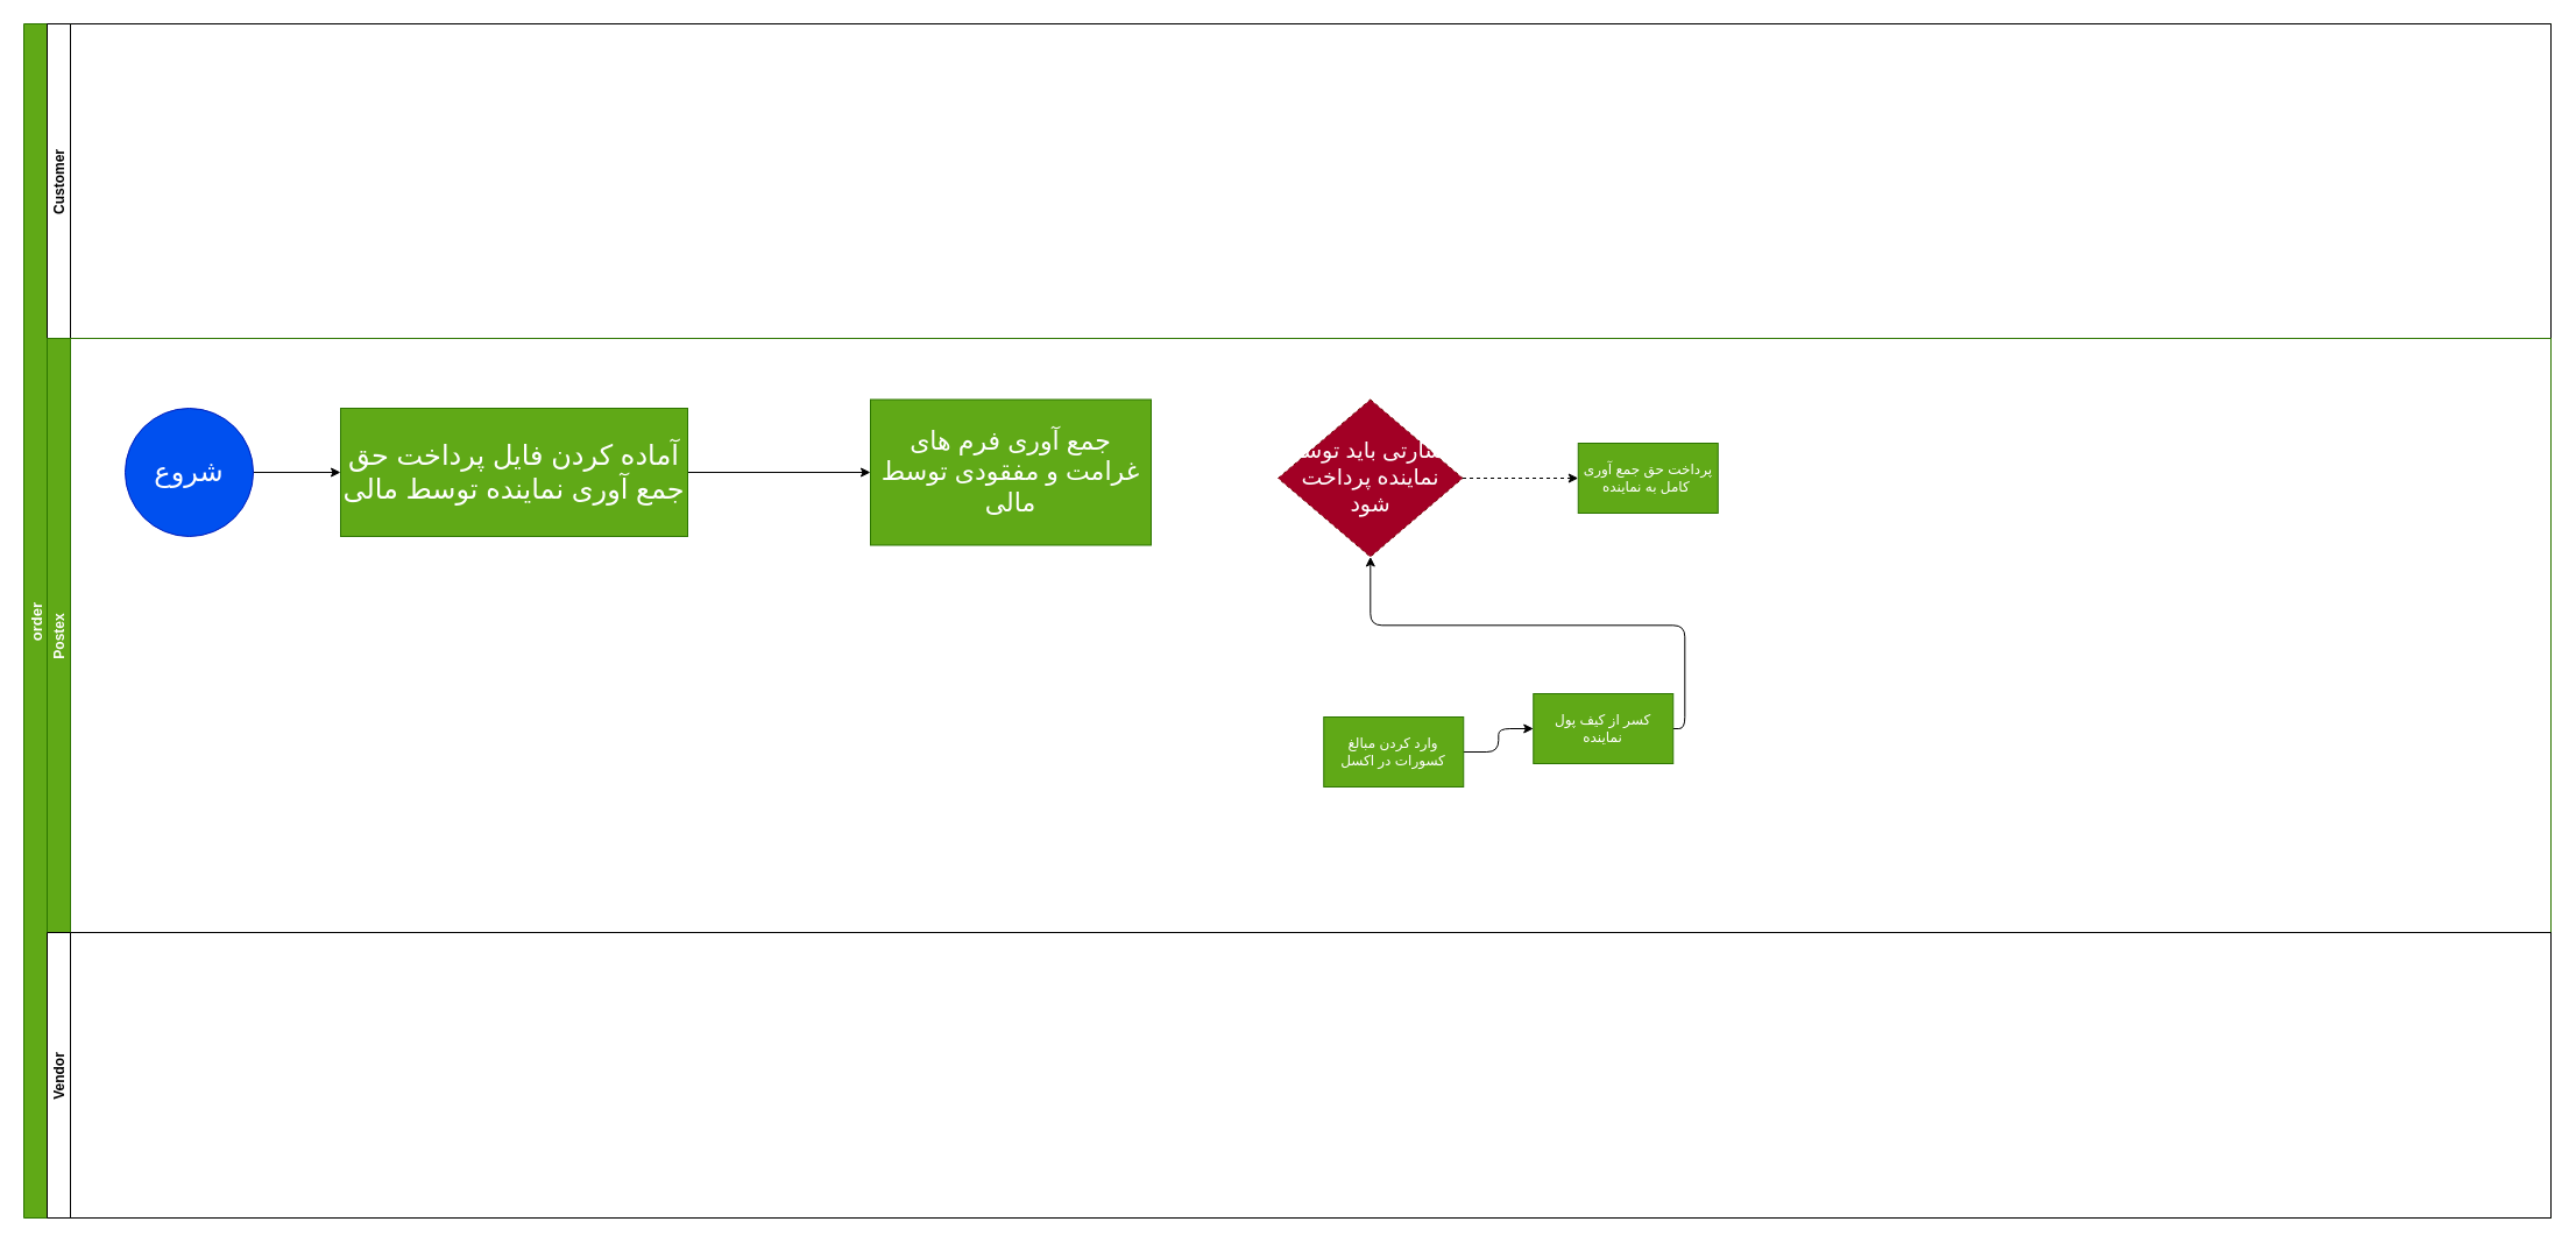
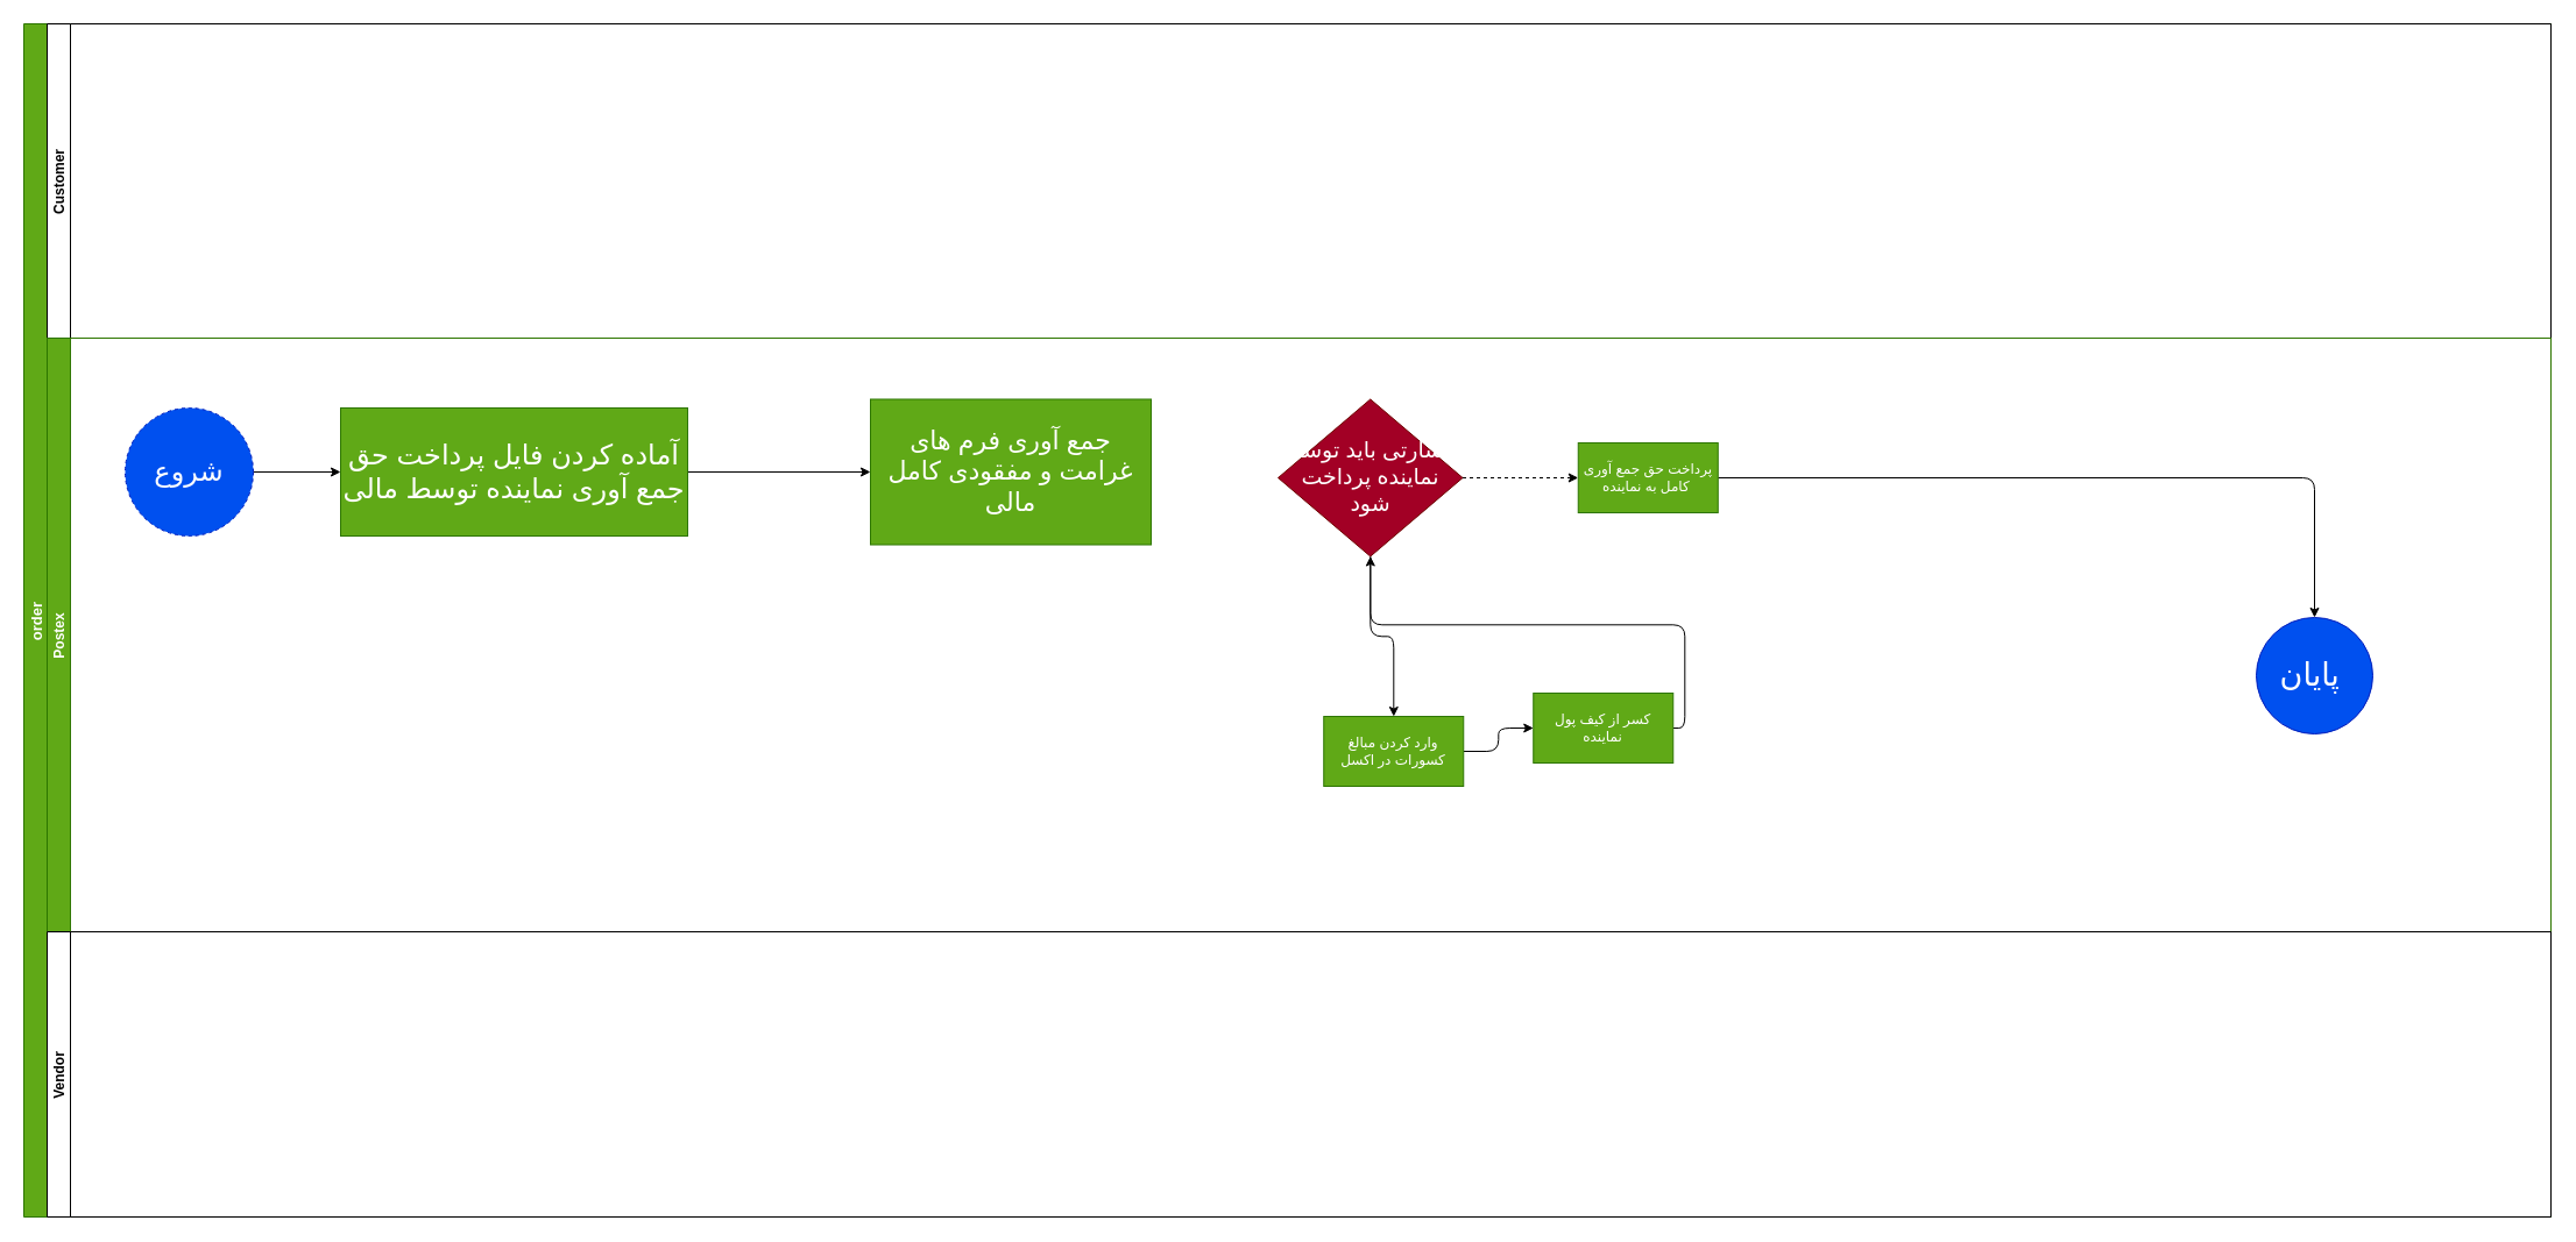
- <mxCell id="7" value="&lt;font style=&quot;font-size: 24px&quot;&gt;شروع&lt;/font&gt;" style="ellipse;whiteSpace=wrap;html=1;aspect=fixed;fillColor=#0050ef;strokeColor=#001DBC;fontColor=#ffffff;" vertex="1" parent="4"><mxGeometry x="67" y="60" width="110" height="110" as="geometry" /></mxCell>
+ <mxCell id="7" value="&lt;font style=&quot;font-size: 24px&quot;&gt;شروع&lt;/font&gt;" style="ellipse;whiteSpace=wrap;html=1;aspect=fixed;fillColor=#0050ef;strokeColor=#001DBC;fontColor=#ffffff;dashed=1;" vertex="1" parent="4"><mxGeometry x="67" y="60" width="110" height="110" as="geometry" /></mxCell>
- <mxCell id="10" value="&lt;font style=&quot;font-size: 22px&quot;&gt;جمع آوری فرم های غرامت و مفقودی توسط مالی&lt;/font&gt;" style="whiteSpace=wrap;html=1;fontColor=#ffffff;strokeColor=#2D7600;fillColor=#60a917;" vertex="1" parent="4"><mxGeometry x="707" y="52.5" width="241" height="125" as="geometry" /></mxCell>
+ <mxCell id="10" value="&lt;font style=&quot;font-size: 22px&quot;&gt;جمع آوری فرم های غرامت و مفقودی کامل مالی&lt;/font&gt;" style="whiteSpace=wrap;html=1;fontColor=#ffffff;strokeColor=#2D7600;fillColor=#60a917;" vertex="1" parent="4"><mxGeometry x="707" y="52.5" width="241" height="125" as="geometry" /></mxCell>
- <mxCell id="13" value="&lt;font style=&quot;font-size: 19px&quot;&gt;خسارتی باید توسط نماینده پرداخت شود&lt;/font&gt;" style="rhombus;whiteSpace=wrap;html=1;fontColor=#ffffff;strokeColor=#6F0000;fillColor=#a20025;dashed=1;" vertex="1" parent="4"><mxGeometry x="1057" y="52.5" width="158.5" height="135" as="geometry" /></mxCell>
+ <mxCell id="13" value="&lt;font style=&quot;font-size: 19px&quot;&gt;خسارتی باید توسط نماینده پرداخت شود&lt;/font&gt;" style="rhombus;whiteSpace=wrap;html=1;fontColor=#ffffff;strokeColor=#6F0000;fillColor=#a20025;" vertex="1" parent="4"><mxGeometry x="1057" y="52.5" width="158.5" height="135" as="geometry" /></mxCell>
+ <mxCell id="14" style="edgeStyle=orthogonalEdgeStyle;html=1;exitX=1;exitY=0.5;exitDx=0;exitDy=0;" edge="1" parent="4" source="15" target="5"><mxGeometry relative="1" as="geometry" /></mxCell>
+ <mxCell id="12" value="" style="edgeStyle=orthogonalEdgeStyle;html=1;" edge="1" parent="4" source="13" target="17"><mxGeometry relative="1" as="geometry" /></mxCell>
+ <mxCell id="5" value="&lt;font style=&quot;font-size: 27px&quot;&gt;پایان&amp;nbsp;&lt;/font&gt;" style="ellipse;whiteSpace=wrap;html=1;aspect=fixed;fillColor=#0050ef;strokeColor=#001DBC;fontColor=#ffffff;" vertex="1" parent="4"><mxGeometry x="1897" y="240" width="100" height="100" as="geometry" /></mxCell>
